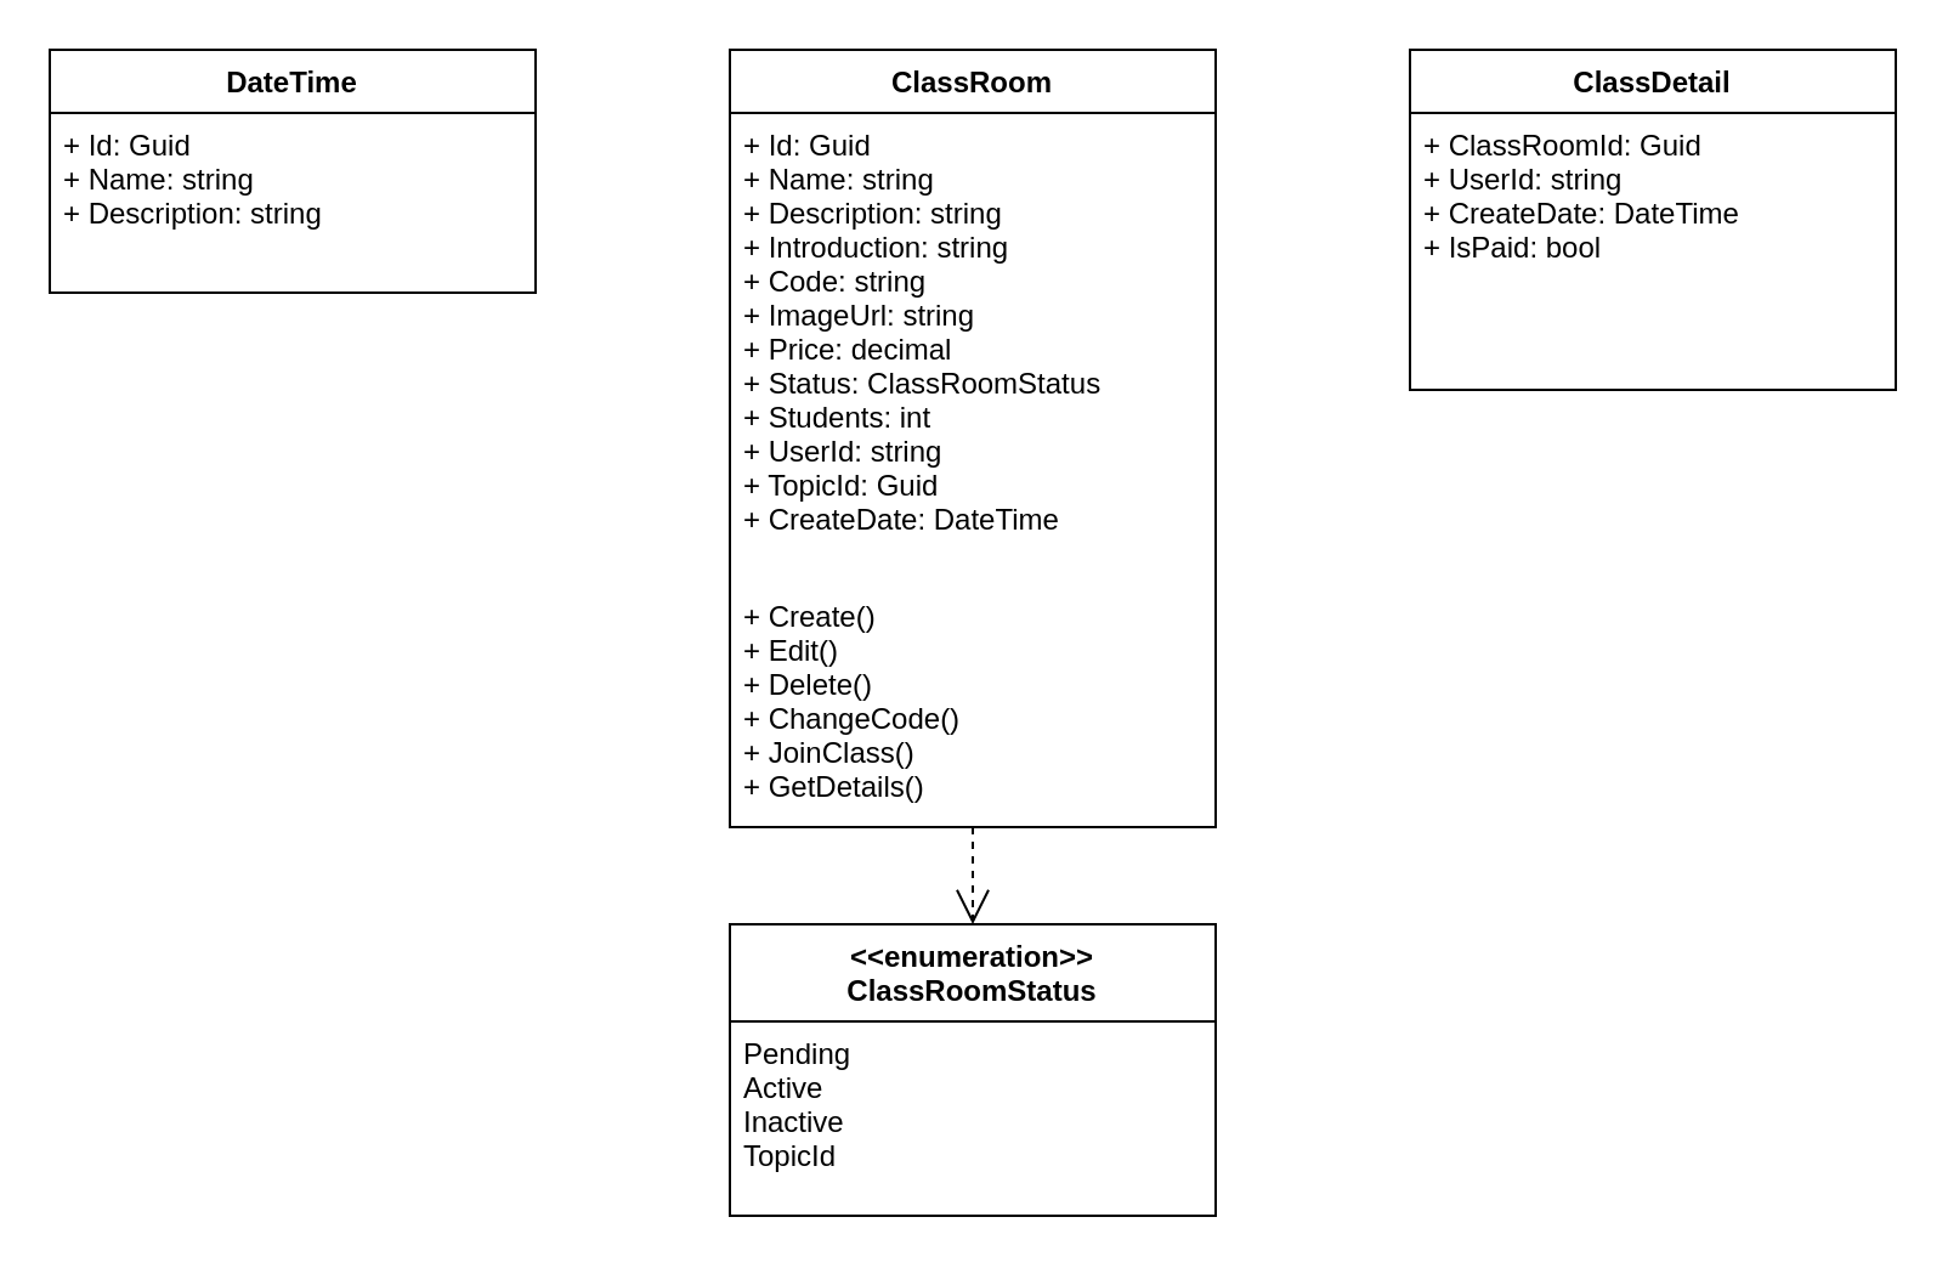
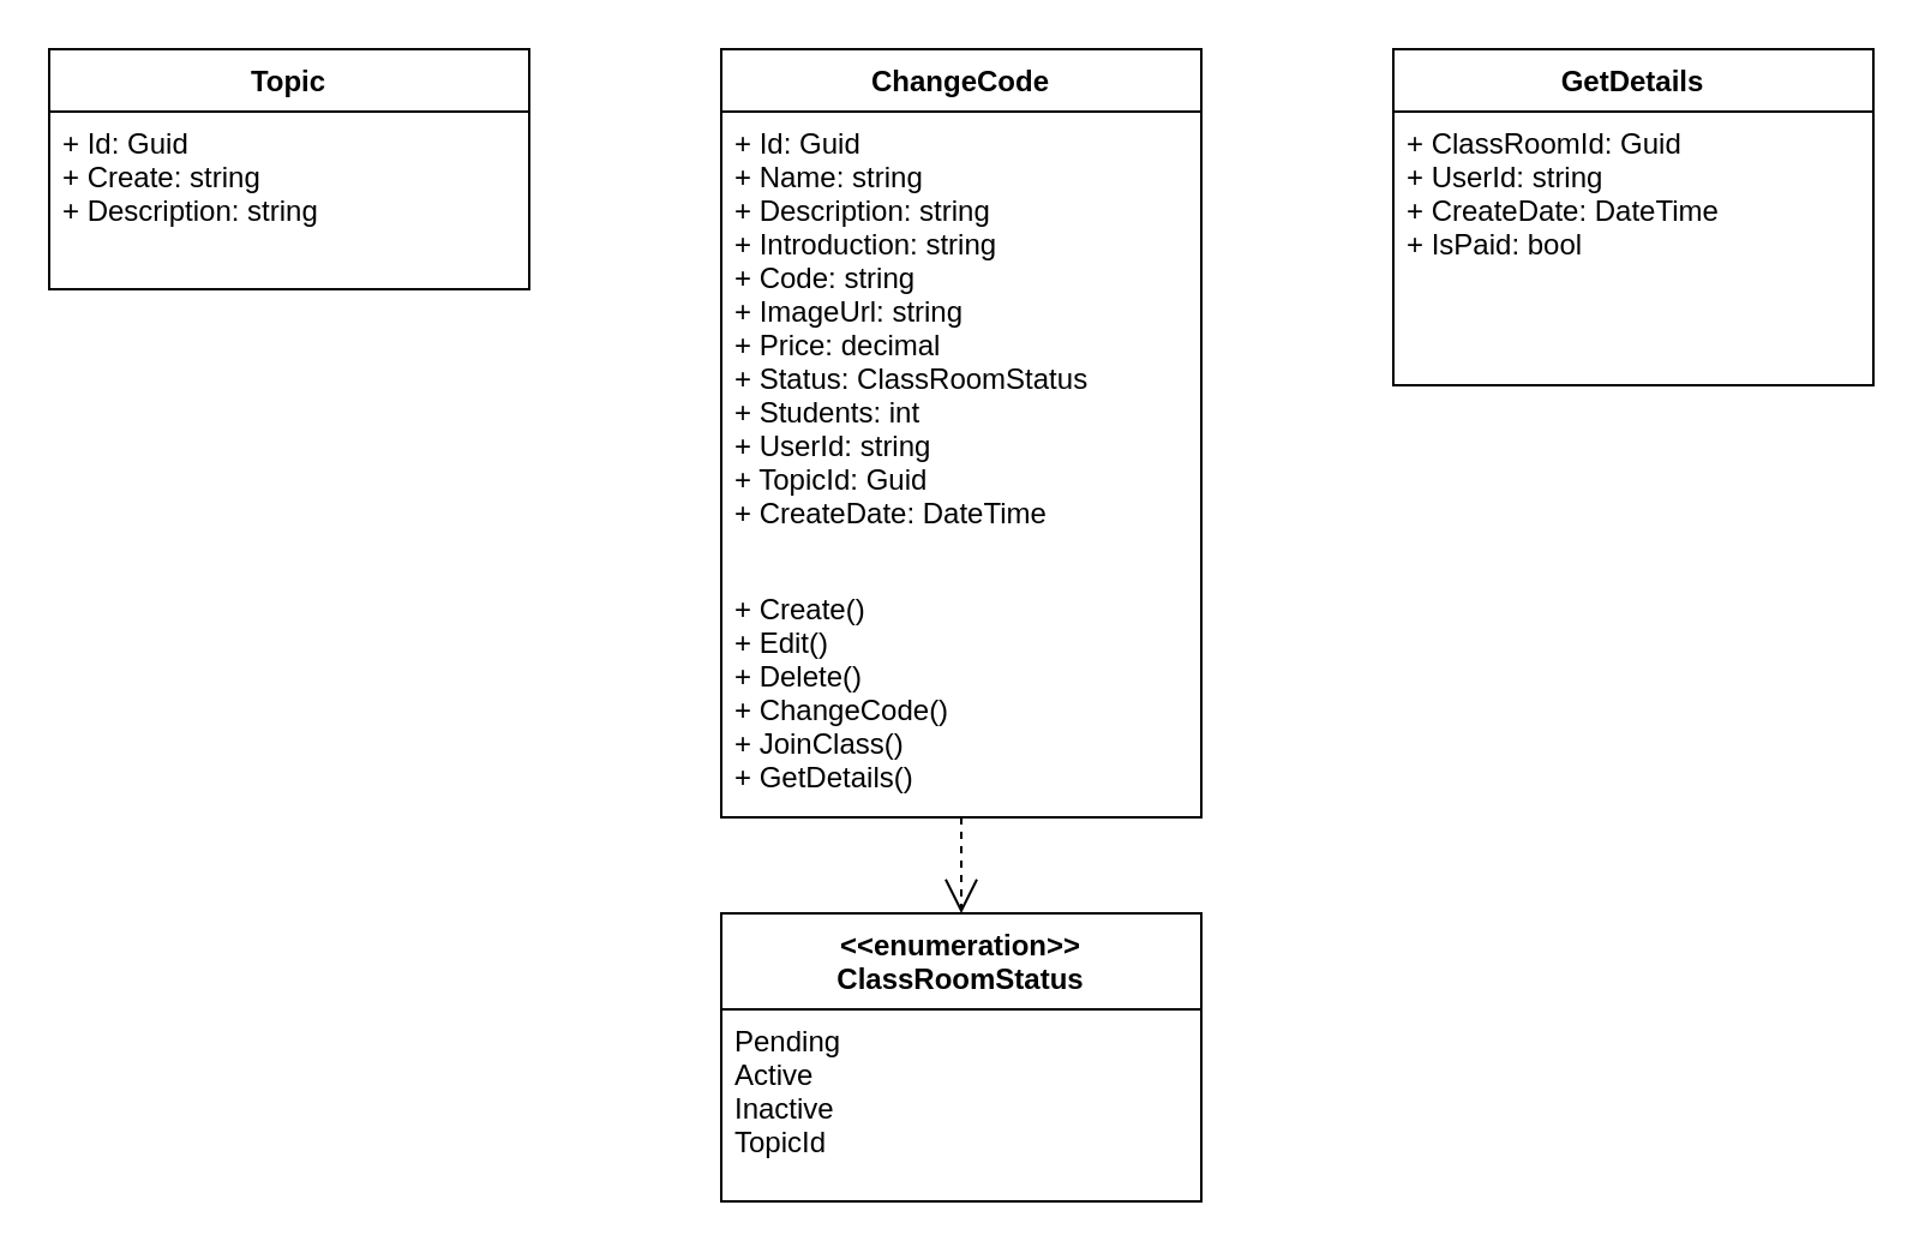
- <mxCell id="5" value="DateTime" style="swimlane;fontStyle=1;align=center;verticalAlign=top;childLayout=stackLayout;horizontal=1;startSize=26;horizontalStack=0;resizeParent=1;resizeParentMax=0;resizeLast=0;collapsible=1;marginBottom=0;" vertex="1" parent="1"><mxGeometry x="20" y="20" width="200" height="100" as="geometry" /></mxCell>
+ <mxCell id="5" value="Topic" style="swimlane;fontStyle=1;align=center;verticalAlign=top;childLayout=stackLayout;horizontal=1;startSize=26;horizontalStack=0;resizeParent=1;resizeParentMax=0;resizeLast=0;collapsible=1;marginBottom=0;" vertex="1" parent="1"><mxGeometry x="20" y="20" width="200" height="100" as="geometry" /></mxCell>
- <mxCell id="2" value="ClassRoom" style="swimlane;fontStyle=1;align=center;verticalAlign=top;childLayout=stackLayout;horizontal=1;startSize=26;horizontalStack=0;resizeParent=1;resizeParentMax=0;resizeLast=0;collapsible=1;marginBottom=0;" vertex="1" parent="1"><mxGeometry x="300" y="20" width="200" height="320" as="geometry" /></mxCell>
+ <mxCell id="2" value="ChangeCode" style="swimlane;fontStyle=1;align=center;verticalAlign=top;childLayout=stackLayout;horizontal=1;startSize=26;horizontalStack=0;resizeParent=1;resizeParentMax=0;resizeLast=0;collapsible=1;marginBottom=0;" vertex="1" parent="1"><mxGeometry x="300" y="20" width="200" height="320" as="geometry" /></mxCell>
- <mxCell id="7" value="ClassDetail" style="swimlane;fontStyle=1;align=center;verticalAlign=top;childLayout=stackLayout;horizontal=1;startSize=26;horizontalStack=0;resizeParent=1;resizeParentMax=0;resizeLast=0;collapsible=1;marginBottom=0;" vertex="1" parent="1"><mxGeometry x="580" y="20" width="200" height="140" as="geometry" /></mxCell>
+ <mxCell id="7" value="GetDetails" style="swimlane;fontStyle=1;align=center;verticalAlign=top;childLayout=stackLayout;horizontal=1;startSize=26;horizontalStack=0;resizeParent=1;resizeParentMax=0;resizeLast=0;collapsible=1;marginBottom=0;" vertex="1" parent="1"><mxGeometry x="580" y="20" width="200" height="140" as="geometry" /></mxCell>
- <mxCell id="6" value="+ Id: Guid&#10;+ Name: string&#10;+ Description: string" style="text;strokeColor=none;fillColor=none;align=left;verticalAlign=top;spacingLeft=4;spacingRight=4;overflow=hidden;rotatable=0;points=[[0,0.5],[1,0.5]];portConstraint=eastwest;" vertex="1" parent="5"><mxGeometry y="26" width="200" height="74" as="geometry" /></mxCell>
+ <mxCell id="6" value="+ Id: Guid&#10;+ Create: string&#10;+ Description: string" style="text;strokeColor=none;fillColor=none;align=left;verticalAlign=top;spacingLeft=4;spacingRight=4;overflow=hidden;rotatable=0;points=[[0,0.5],[1,0.5]];portConstraint=eastwest;" vertex="1" parent="5"><mxGeometry y="26" width="200" height="74" as="geometry" /></mxCell>
